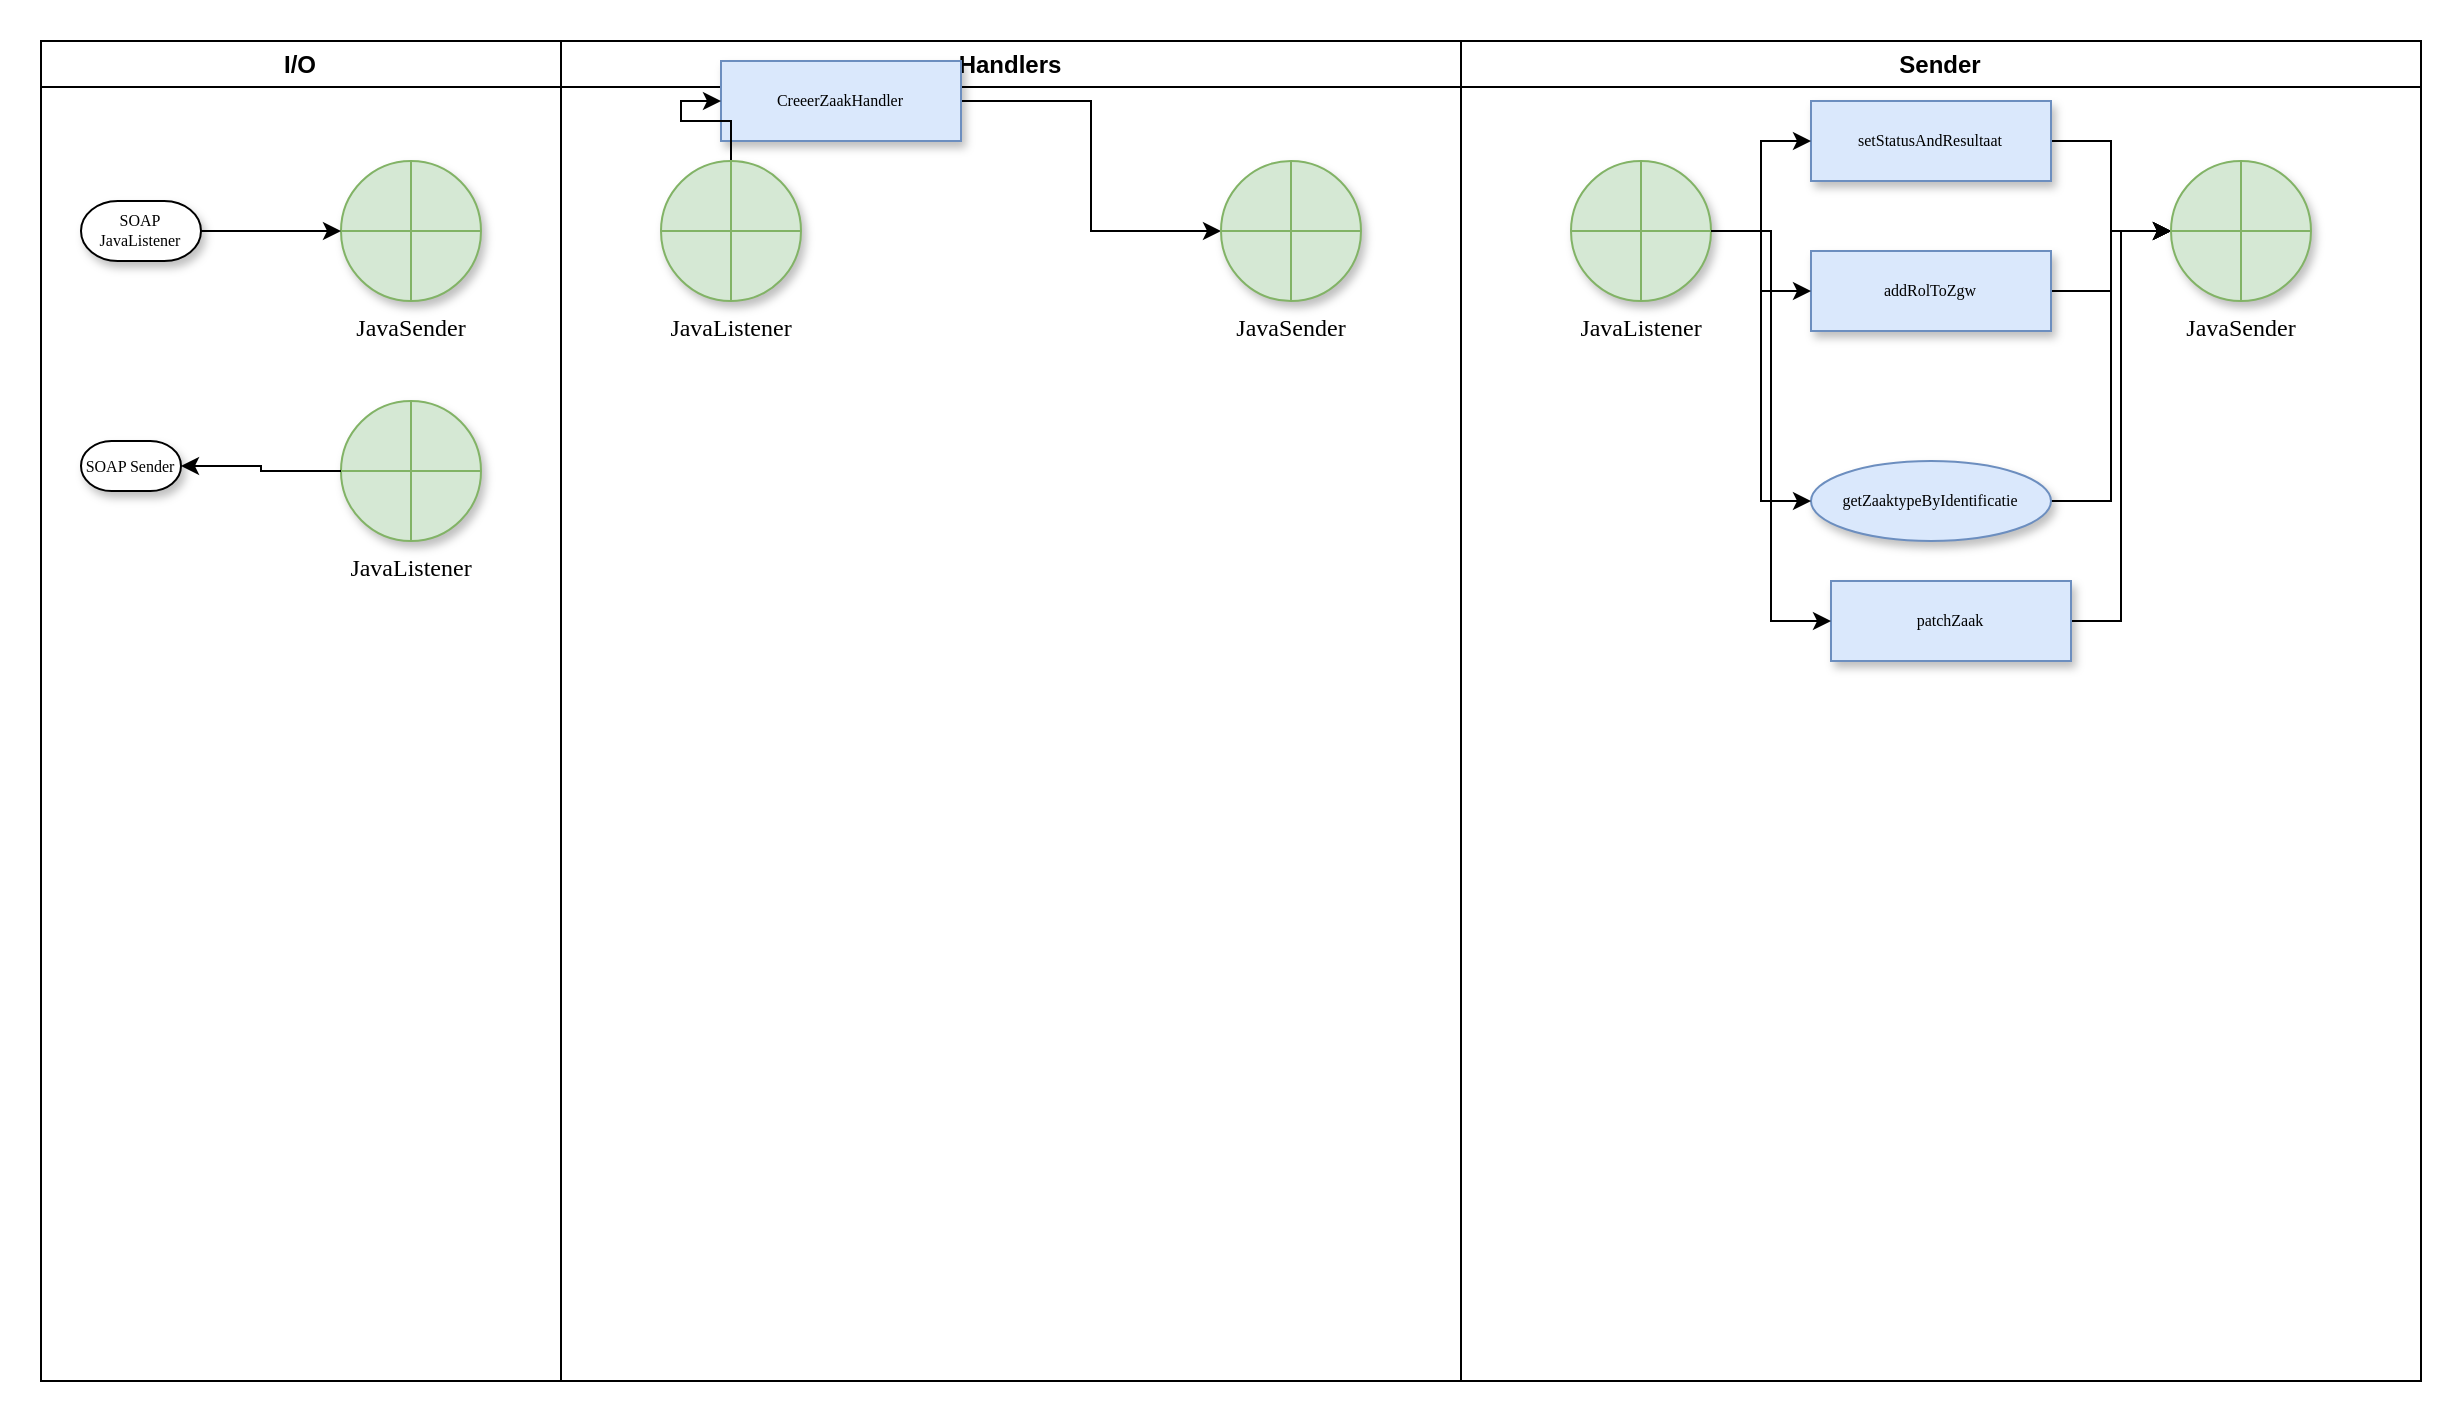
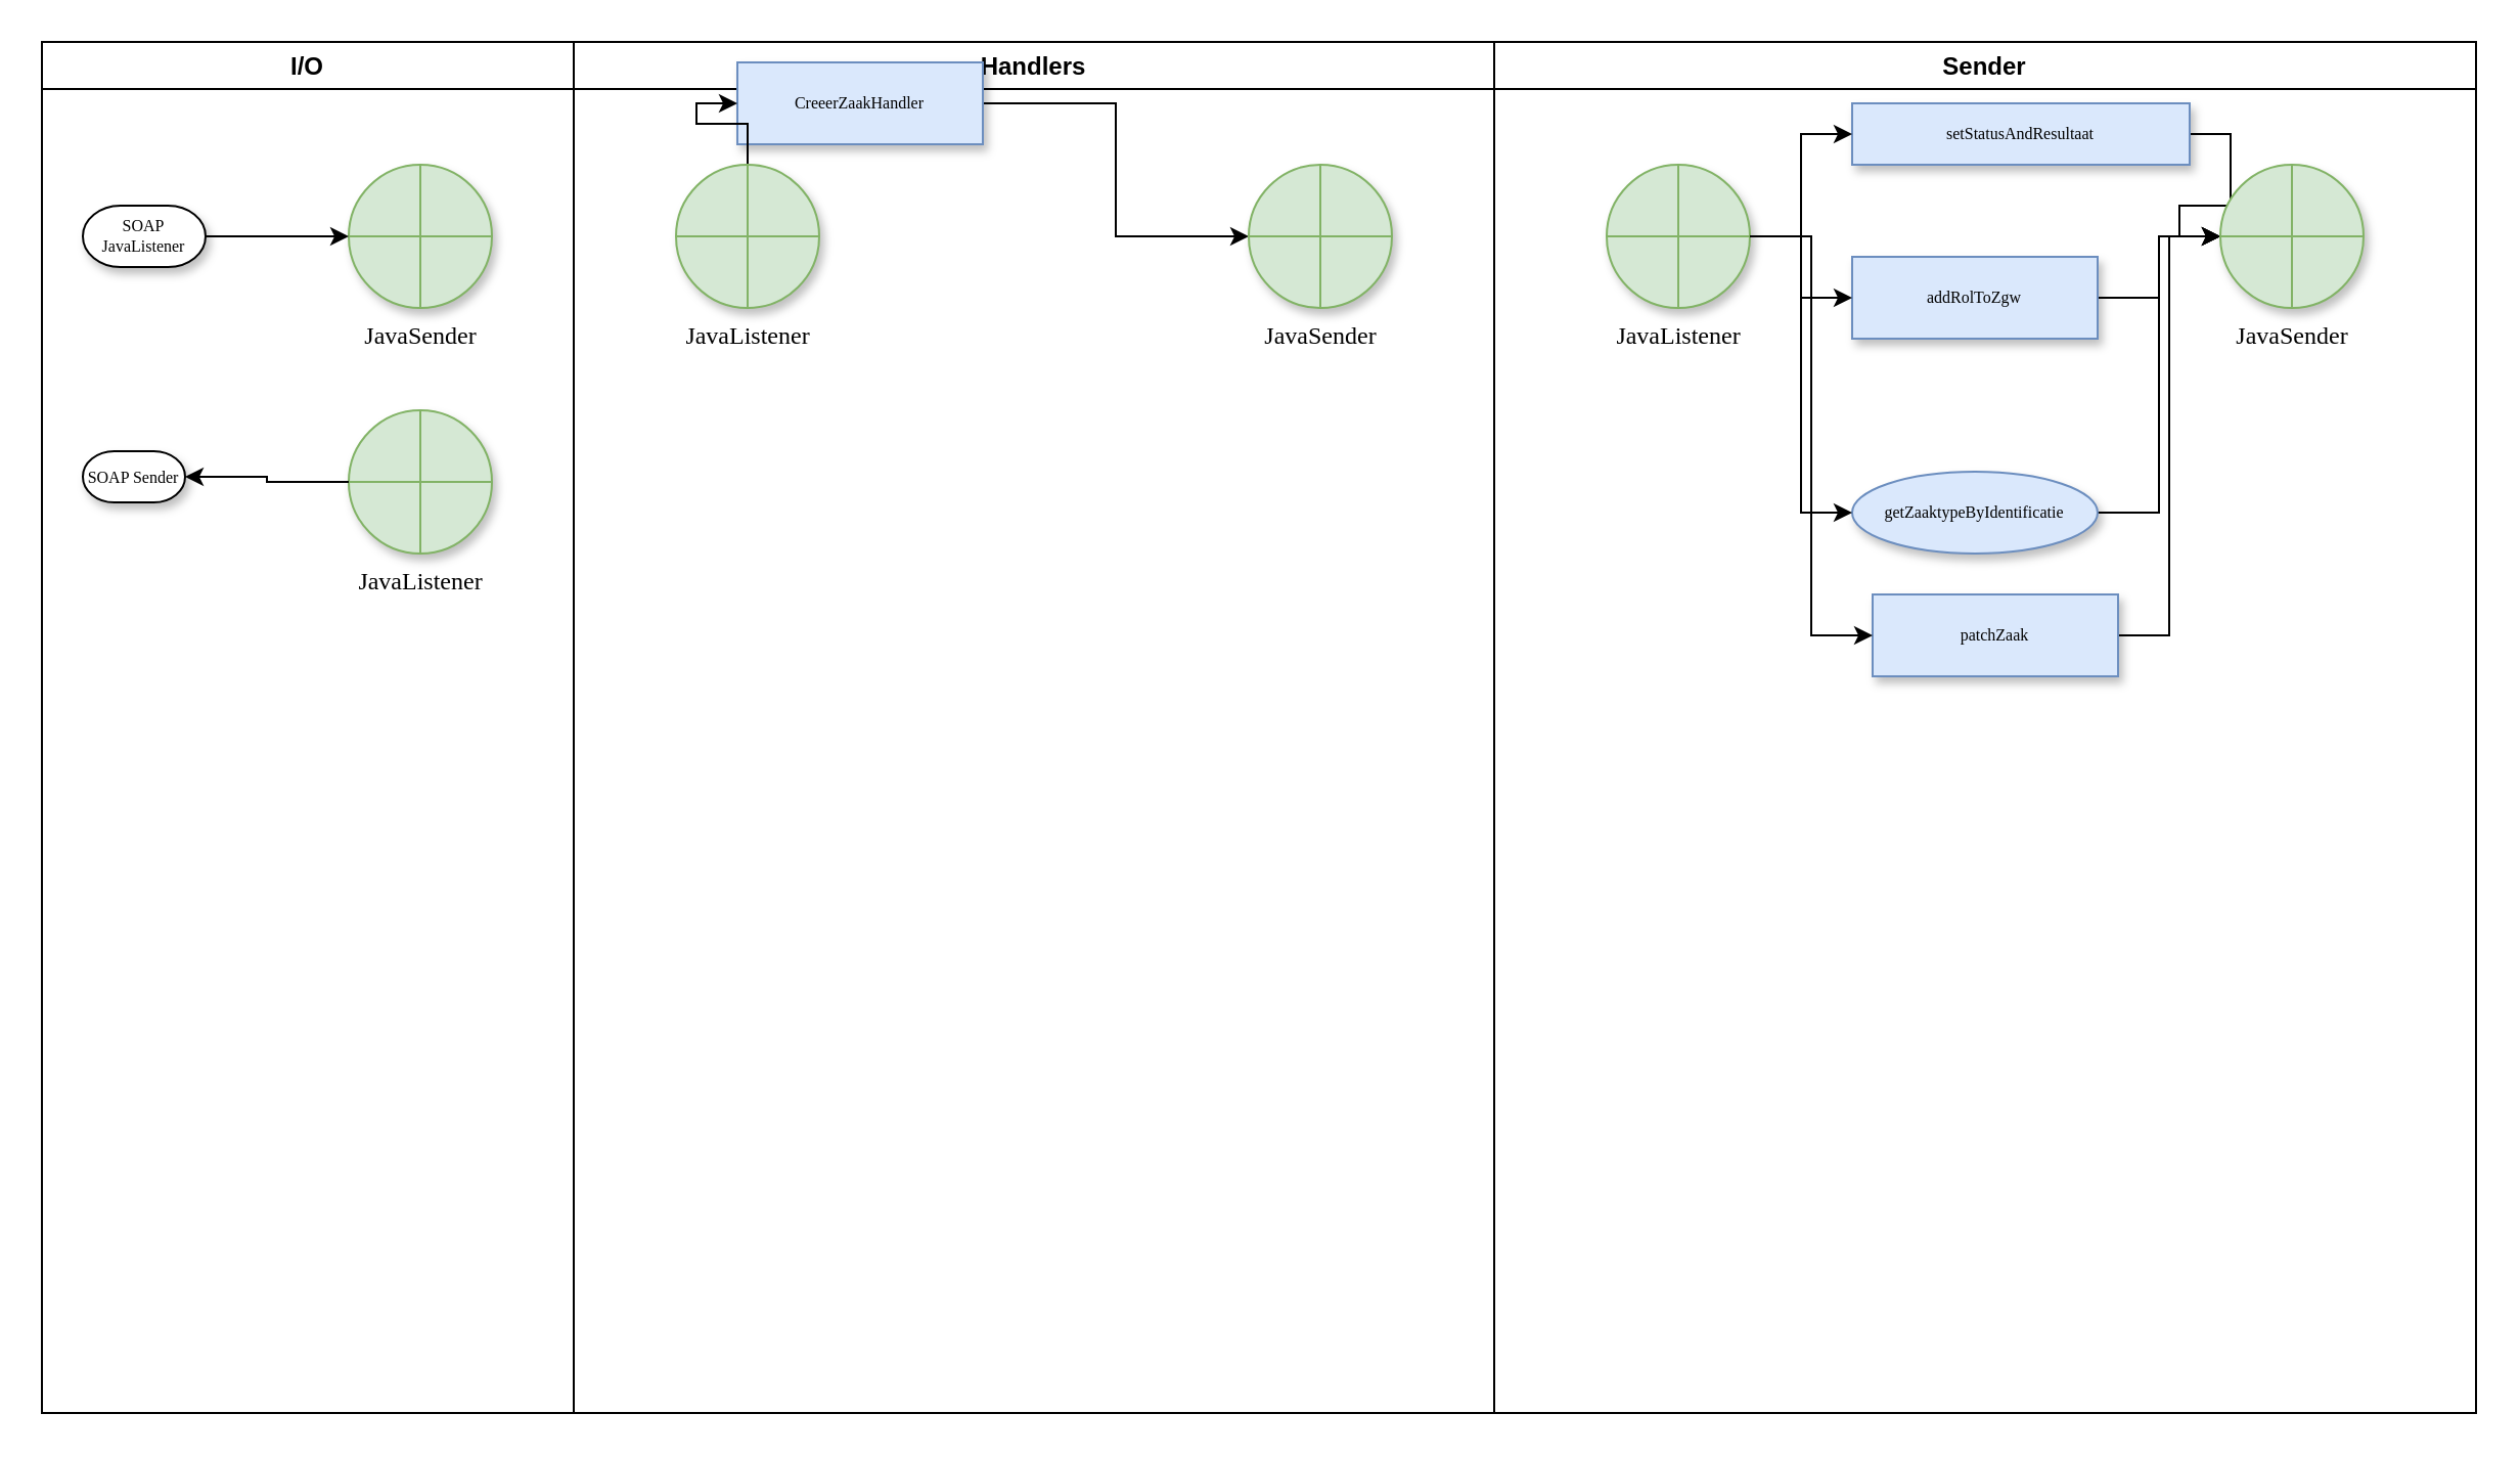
- <mxCell id="17" value="setStatusAndResultaat" style="whiteSpace=wrap;html=1;rounded=0;shadow=1;labelBackgroundColor=none;strokeWidth=1;fontFamily=Verdana;fontSize=8;align=center;fillColor=#dae8fc;strokeColor=#6c8ebf;" vertex="1" parent="15"><mxGeometry x="175" y="30" width="120" height="40" as="geometry" /></mxCell>
+ <mxCell id="17" value="setStatusAndResultaat" style="whiteSpace=wrap;html=1;rounded=0;shadow=1;labelBackgroundColor=none;strokeWidth=1;fontFamily=Verdana;fontSize=8;align=center;fillColor=#dae8fc;strokeColor=#6c8ebf;" vertex="1" parent="15"><mxGeometry x="175" y="30" width="165" height="30" as="geometry" /></mxCell>
